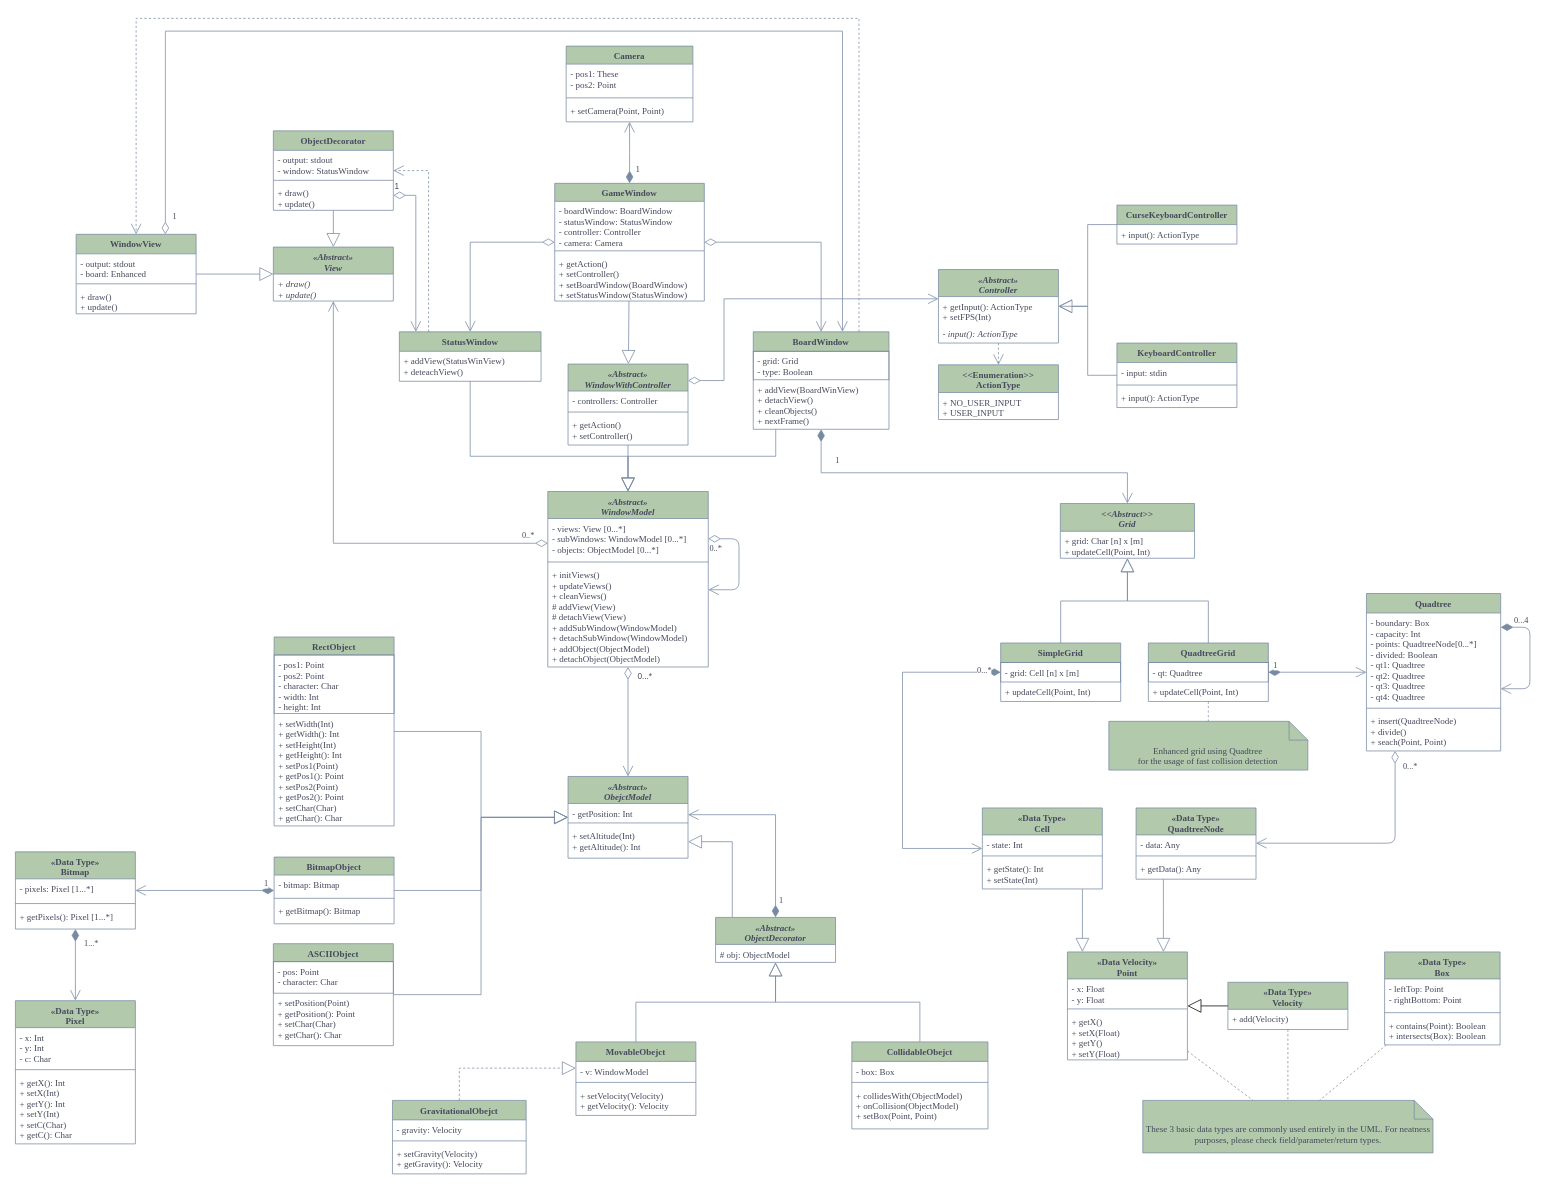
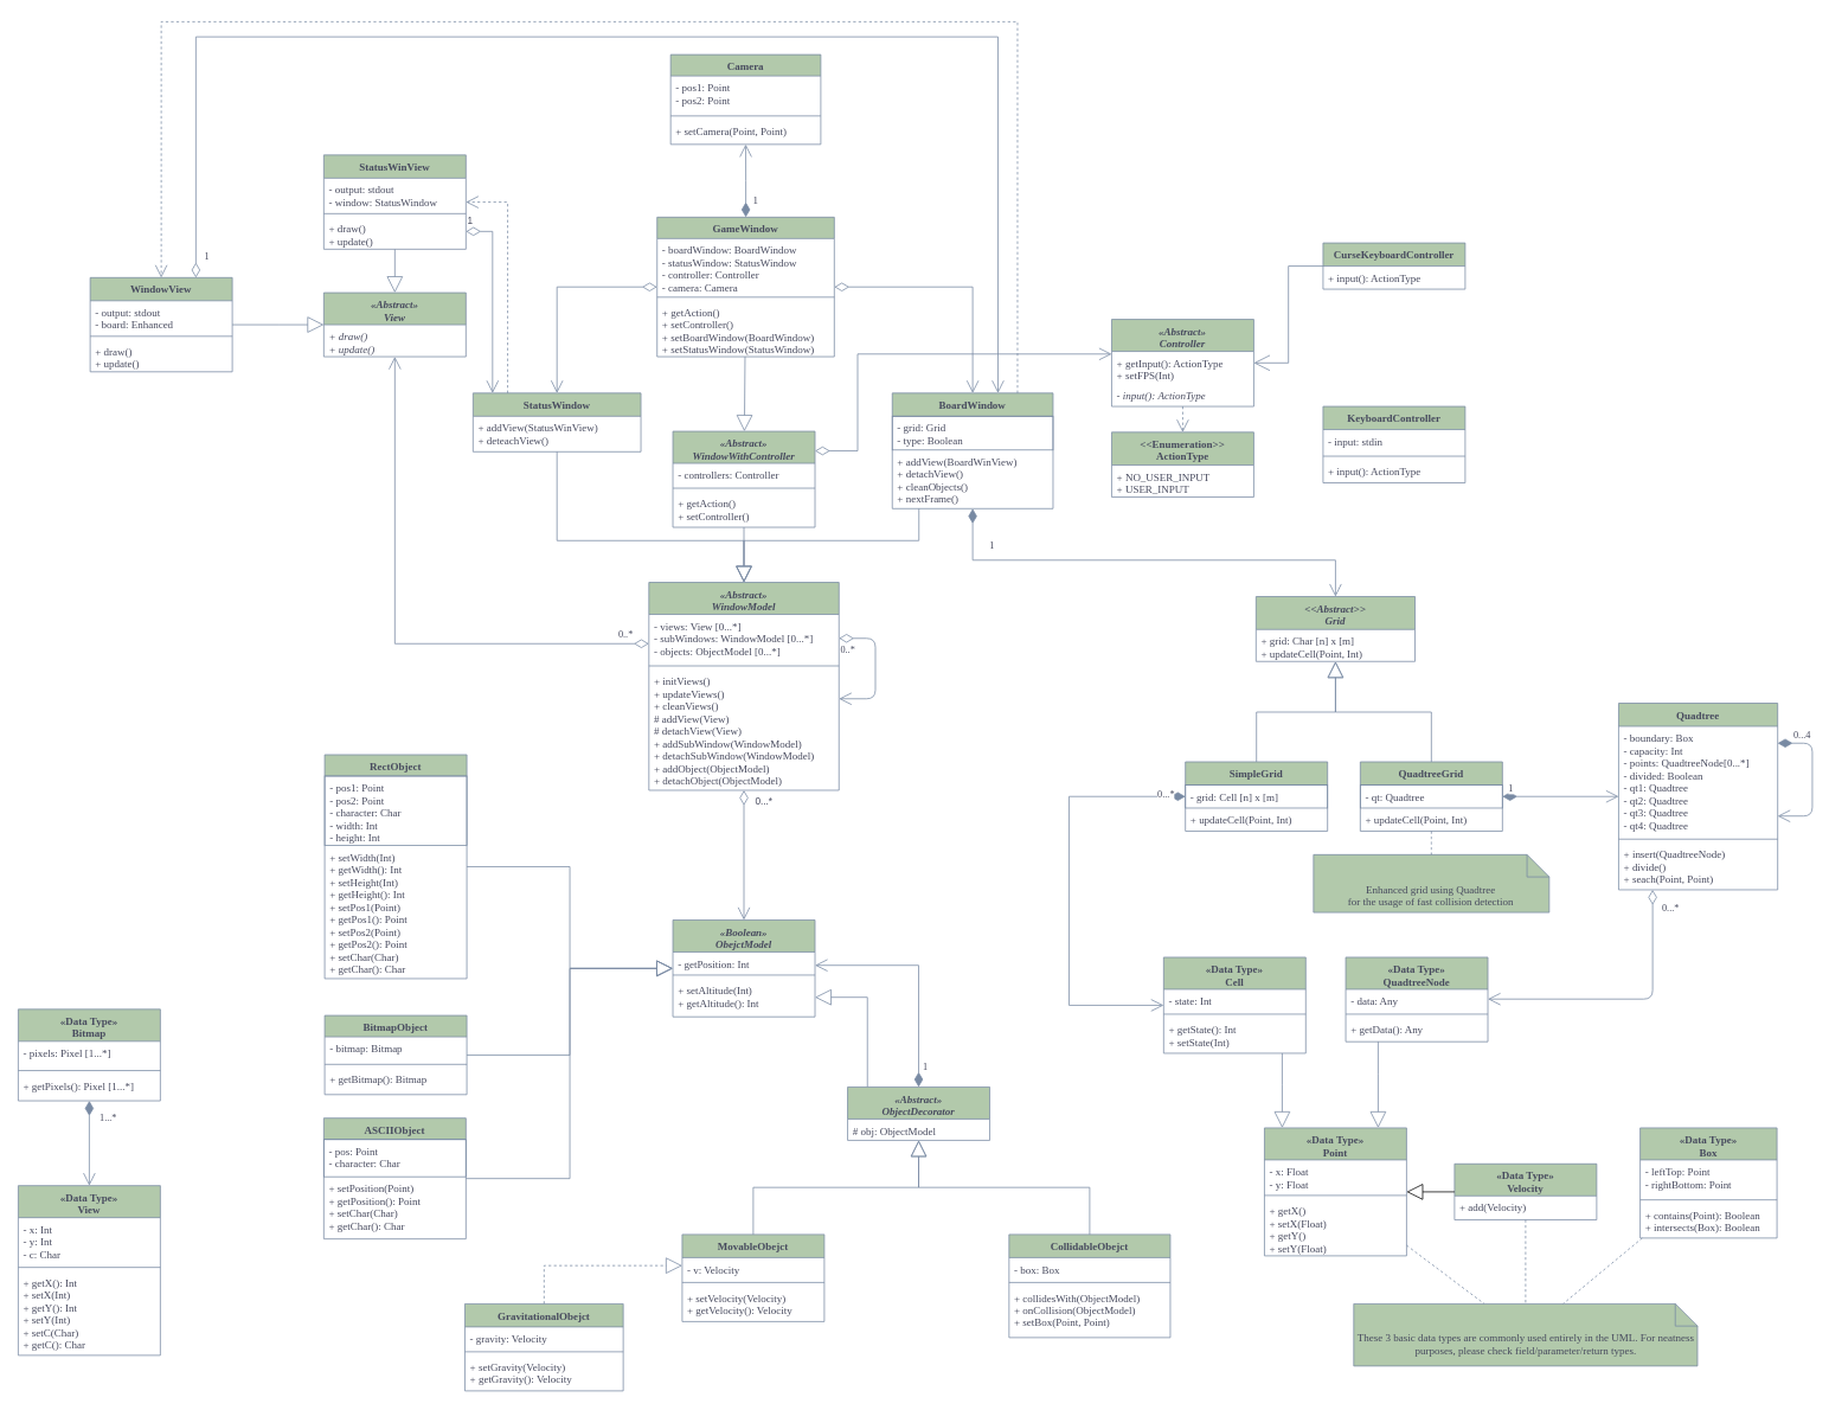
- <mxCell id="72" value="- pos1: These&#10;- pos2: Point" style="text;strokeColor=none;fillColor=none;align=left;verticalAlign=top;spacingLeft=4;spacingRight=4;overflow=hidden;rotatable=0;points=[[0,0.5],[1,0.5]];portConstraint=eastwest;rounded=0;fontColor=#46495D;fontFamily=Comic Sans MS;" parent="71" vertex="1"><mxGeometry y="24" width="169" height="41" as="geometry" /></mxCell>
+ <mxCell id="72" value="- pos1: Point&#10;- pos2: Point" style="text;strokeColor=none;fillColor=none;align=left;verticalAlign=top;spacingLeft=4;spacingRight=4;overflow=hidden;rotatable=0;points=[[0,0.5],[1,0.5]];portConstraint=eastwest;rounded=0;fontColor=#46495D;fontFamily=Comic Sans MS;" parent="71" vertex="1"><mxGeometry y="24" width="169" height="41" as="geometry" /></mxCell>
- <mxCell id="35" value="ObjectDecorator" style="swimlane;fontStyle=1;align=center;verticalAlign=top;childLayout=stackLayout;horizontal=1;startSize=26;horizontalStack=0;resizeParent=1;resizeParentMax=0;resizeLast=0;collapsible=1;marginBottom=0;rounded=0;fillColor=#B2C9AB;strokeColor=#788AA3;fontColor=#46495D;fontFamily=Comic Sans MS;" parent="1" vertex="1"><mxGeometry x="364" y="174" width="160" height="106" as="geometry" /></mxCell>
+ <mxCell id="35" value="StatusWinView" style="swimlane;fontStyle=1;align=center;verticalAlign=top;childLayout=stackLayout;horizontal=1;startSize=26;horizontalStack=0;resizeParent=1;resizeParentMax=0;resizeLast=0;collapsible=1;marginBottom=0;rounded=0;fillColor=#B2C9AB;strokeColor=#788AA3;fontColor=#46495D;fontFamily=Comic Sans MS;" parent="1" vertex="1"><mxGeometry x="364" y="174" width="160" height="106" as="geometry" /></mxCell>
- <mxCell id="29" value="" style="endArrow=block;endSize=16;endFill=0;html=1;rounded=0;edgeStyle=elbowEdgeStyle;strokeColor=#788AA3;fontColor=#46495D;fontFamily=Comic Sans MS;" parent="1" source="24" target="19" edge="1"><mxGeometry width="160" relative="1" as="geometry"><mxPoint x="1619" y="467" as="sourcePoint" /><mxPoint x="1423" y="407" as="targetPoint" /></mxGeometry></mxCell>
- <mxCell id="40" value="«Abstract»&#10;ObejctModel" style="swimlane;fontStyle=3;align=center;verticalAlign=top;childLayout=stackLayout;horizontal=1;startSize=36;horizontalStack=0;resizeParent=1;resizeParentMax=0;resizeLast=0;collapsible=1;marginBottom=0;rounded=0;fillColor=#B2C9AB;strokeColor=#788AA3;fontColor=#46495D;fontFamily=Comic Sans MS;" parent="1" vertex="1"><mxGeometry x="757" y="1035" width="160" height="109" as="geometry" /></mxCell>
+ <mxCell id="40" value="«Boolean»&#10;ObejctModel" style="swimlane;fontStyle=3;align=center;verticalAlign=top;childLayout=stackLayout;horizontal=1;startSize=36;horizontalStack=0;resizeParent=1;resizeParentMax=0;resizeLast=0;collapsible=1;marginBottom=0;rounded=0;fillColor=#B2C9AB;strokeColor=#788AA3;fontColor=#46495D;fontFamily=Comic Sans MS;" parent="1" vertex="1"><mxGeometry x="757" y="1035" width="160" height="109" as="geometry" /></mxCell>
- <mxCell id="149" value="1" style="endArrow=open;html=1;endSize=12;startArrow=diamondThin;startSize=14;startFill=1;edgeStyle=orthogonalEdgeStyle;align=left;verticalAlign=bottom;rounded=0;fontFamily=Comic Sans MS;strokeColor=#788AA3;fontColor=#46495D;" parent="1" source="44" target="145" edge="1"><mxGeometry x="-0.839" relative="1" as="geometry"><mxPoint x="48" y="926" as="sourcePoint" /><mxPoint x="208" y="926" as="targetPoint" /><mxPoint as="offset" /></mxGeometry></mxCell>
- <mxCell id="50" value="«Data Velocity»&#10;Point" style="swimlane;fontStyle=1;align=center;verticalAlign=top;childLayout=stackLayout;horizontal=1;startSize=36;horizontalStack=0;resizeParent=1;resizeParentMax=0;resizeLast=0;collapsible=1;marginBottom=0;rounded=0;fillColor=#B2C9AB;strokeColor=#788AA3;fontColor=#46495D;fontFamily=Comic Sans MS;" parent="1" vertex="1"><mxGeometry x="1423" y="1269" width="160" height="144" as="geometry" /></mxCell>
+ <mxCell id="50" value="«Data Type»&#10;Point" style="swimlane;fontStyle=1;align=center;verticalAlign=top;childLayout=stackLayout;horizontal=1;startSize=36;horizontalStack=0;resizeParent=1;resizeParentMax=0;resizeLast=0;collapsible=1;marginBottom=0;rounded=0;fillColor=#B2C9AB;strokeColor=#788AA3;fontColor=#46495D;fontFamily=Comic Sans MS;" parent="1" vertex="1"><mxGeometry x="1423" y="1269" width="160" height="144" as="geometry" /></mxCell>
- <mxCell id="140" value="«Data Type»&#10;Pixel" style="swimlane;fontStyle=1;align=center;verticalAlign=top;childLayout=stackLayout;horizontal=1;startSize=36;horizontalStack=0;resizeParent=1;resizeParentMax=0;resizeLast=0;collapsible=1;marginBottom=0;rounded=0;fillColor=#B2C9AB;strokeColor=#788AA3;fontColor=#46495D;fontFamily=Comic Sans MS;" parent="1" vertex="1"><mxGeometry x="20" y="1334" width="160" height="191" as="geometry" /></mxCell>
+ <mxCell id="140" value="«Data Type»&#10;View" style="swimlane;fontStyle=1;align=center;verticalAlign=top;childLayout=stackLayout;horizontal=1;startSize=36;horizontalStack=0;resizeParent=1;resizeParentMax=0;resizeLast=0;collapsible=1;marginBottom=0;rounded=0;fillColor=#B2C9AB;strokeColor=#788AA3;fontColor=#46495D;fontFamily=Comic Sans MS;" parent="1" vertex="1"><mxGeometry x="20" y="1334" width="160" height="191" as="geometry" /></mxCell>
- <mxCell id="57" value="- v: WindowModel" style="text;strokeColor=none;fillColor=none;align=left;verticalAlign=top;spacingLeft=4;spacingRight=4;overflow=hidden;rotatable=0;points=[[0,0.5],[1,0.5]];portConstraint=eastwest;rounded=0;fontColor=#46495D;fontFamily=Comic Sans MS;" parent="56" vertex="1"><mxGeometry y="26" width="160" height="24" as="geometry" /></mxCell>
+ <mxCell id="57" value="- v: Velocity" style="text;strokeColor=none;fillColor=none;align=left;verticalAlign=top;spacingLeft=4;spacingRight=4;overflow=hidden;rotatable=0;points=[[0,0.5],[1,0.5]];portConstraint=eastwest;rounded=0;fontColor=#46495D;fontFamily=Comic Sans MS;" parent="56" vertex="1"><mxGeometry y="26" width="160" height="24" as="geometry" /></mxCell>
